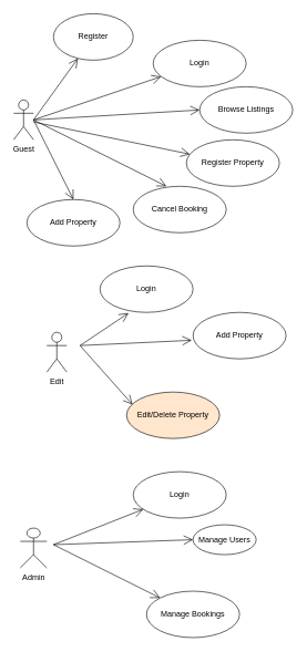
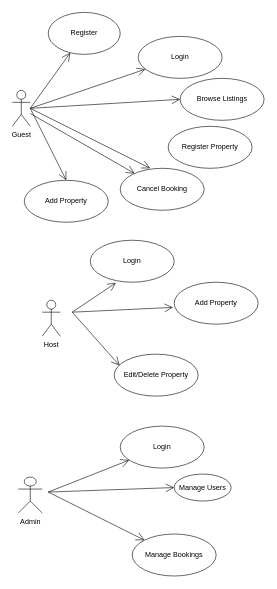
- <mxCell id="25" value="" style="endArrow=open;endFill=1;endSize=12;html=1;rounded=0;" edge="1" parent="1" source="4" target="9"><mxGeometry width="160" relative="1" as="geometry"><mxPoint x="80" y="190" as="sourcePoint" /><mxPoint x="290" y="190" as="targetPoint" /></mxGeometry></mxCell>
+ <mxCell id="25" value="" style="endArrow=open;endFill=1;endSize=12;html=1;rounded=0;" edge="1" parent="1" source="4" target="10"><mxGeometry width="160" relative="1" as="geometry"><mxPoint x="80" y="190" as="sourcePoint" /><mxPoint x="290" y="190" as="targetPoint" /></mxGeometry></mxCell>
- <mxCell id="3" value="Edit" style="shape=umlActor;verticalLabelPosition=bottom;verticalAlign=top;html=1;" vertex="1" parent="1"><mxGeometry x="70" y="500" width="30" height="60" as="geometry" /></mxCell>
+ <mxCell id="3" value="Host" style="shape=umlActor;verticalLabelPosition=bottom;verticalAlign=top;html=1;" vertex="1" parent="1"><mxGeometry x="70" y="500" width="30" height="60" as="geometry" /></mxCell>
- <mxCell id="13" value="Edit/Delete Property" style="ellipse;whiteSpace=wrap;html=1;fillColor=#ffe6cc;" vertex="1" parent="1"><mxGeometry x="190" y="590" width="140" height="70" as="geometry" /></mxCell>
+ <mxCell id="13" value="Edit/Delete Property" style="ellipse;whiteSpace=wrap;html=1;" vertex="1" parent="1"><mxGeometry x="190" y="590" width="140" height="70" as="geometry" /></mxCell>
